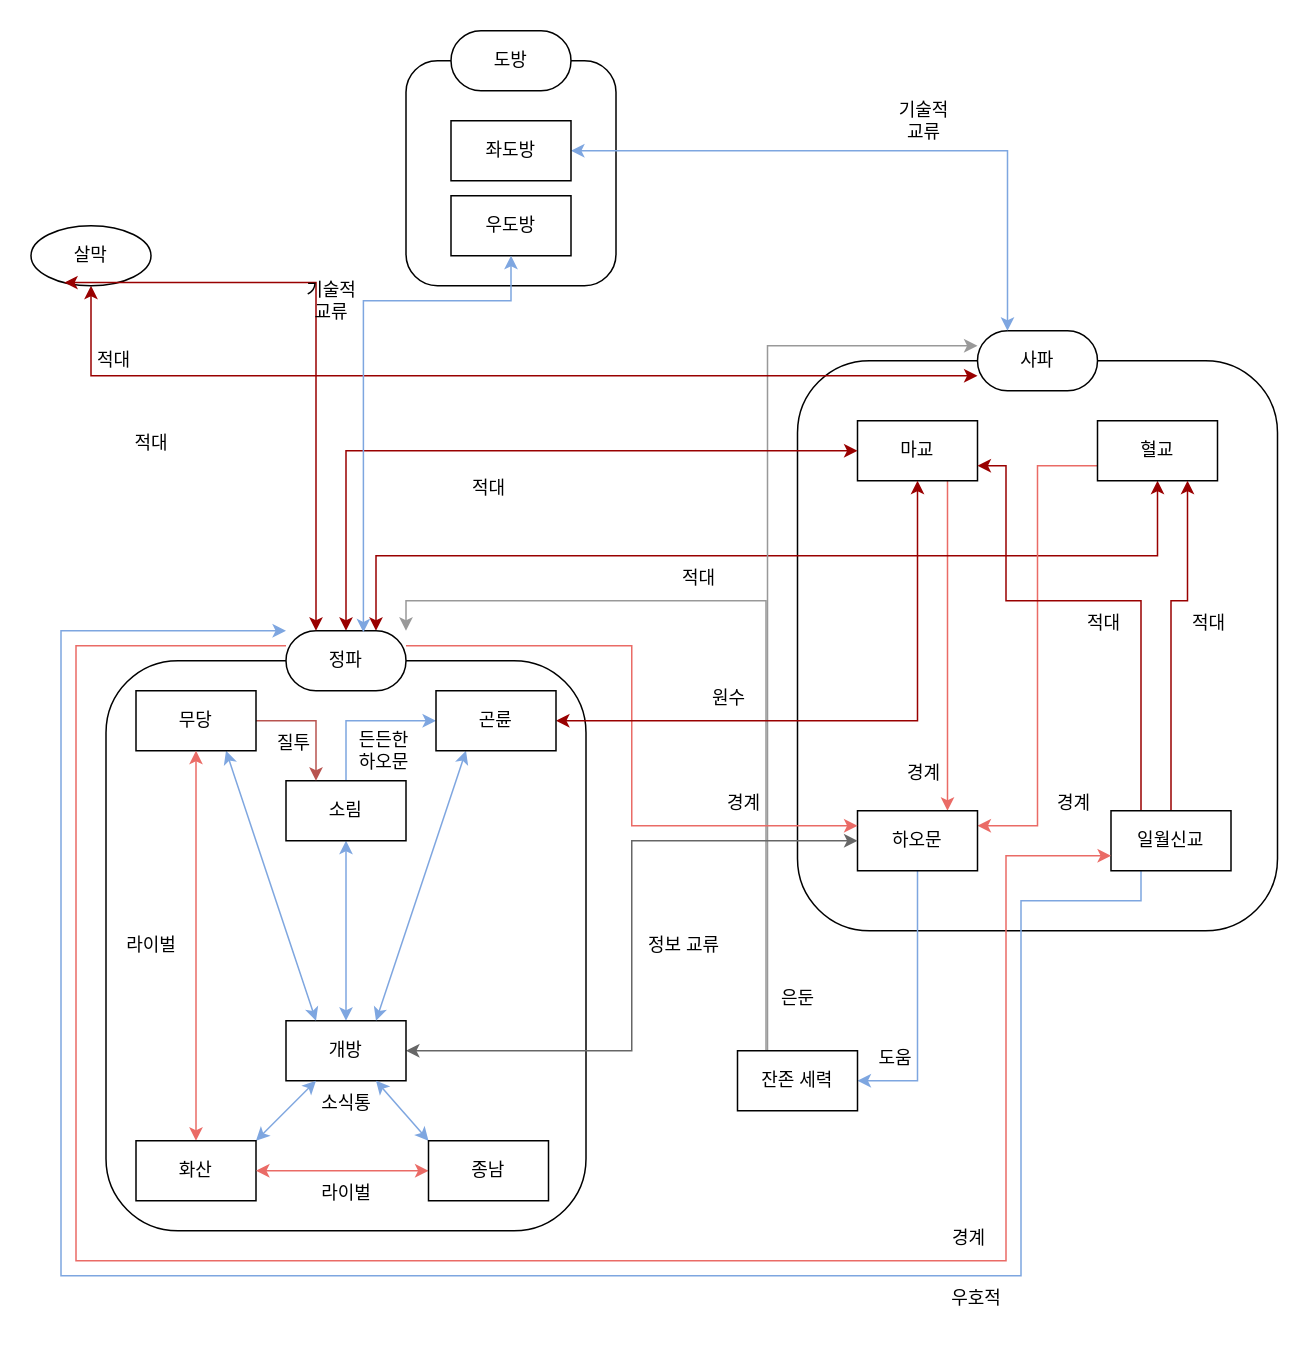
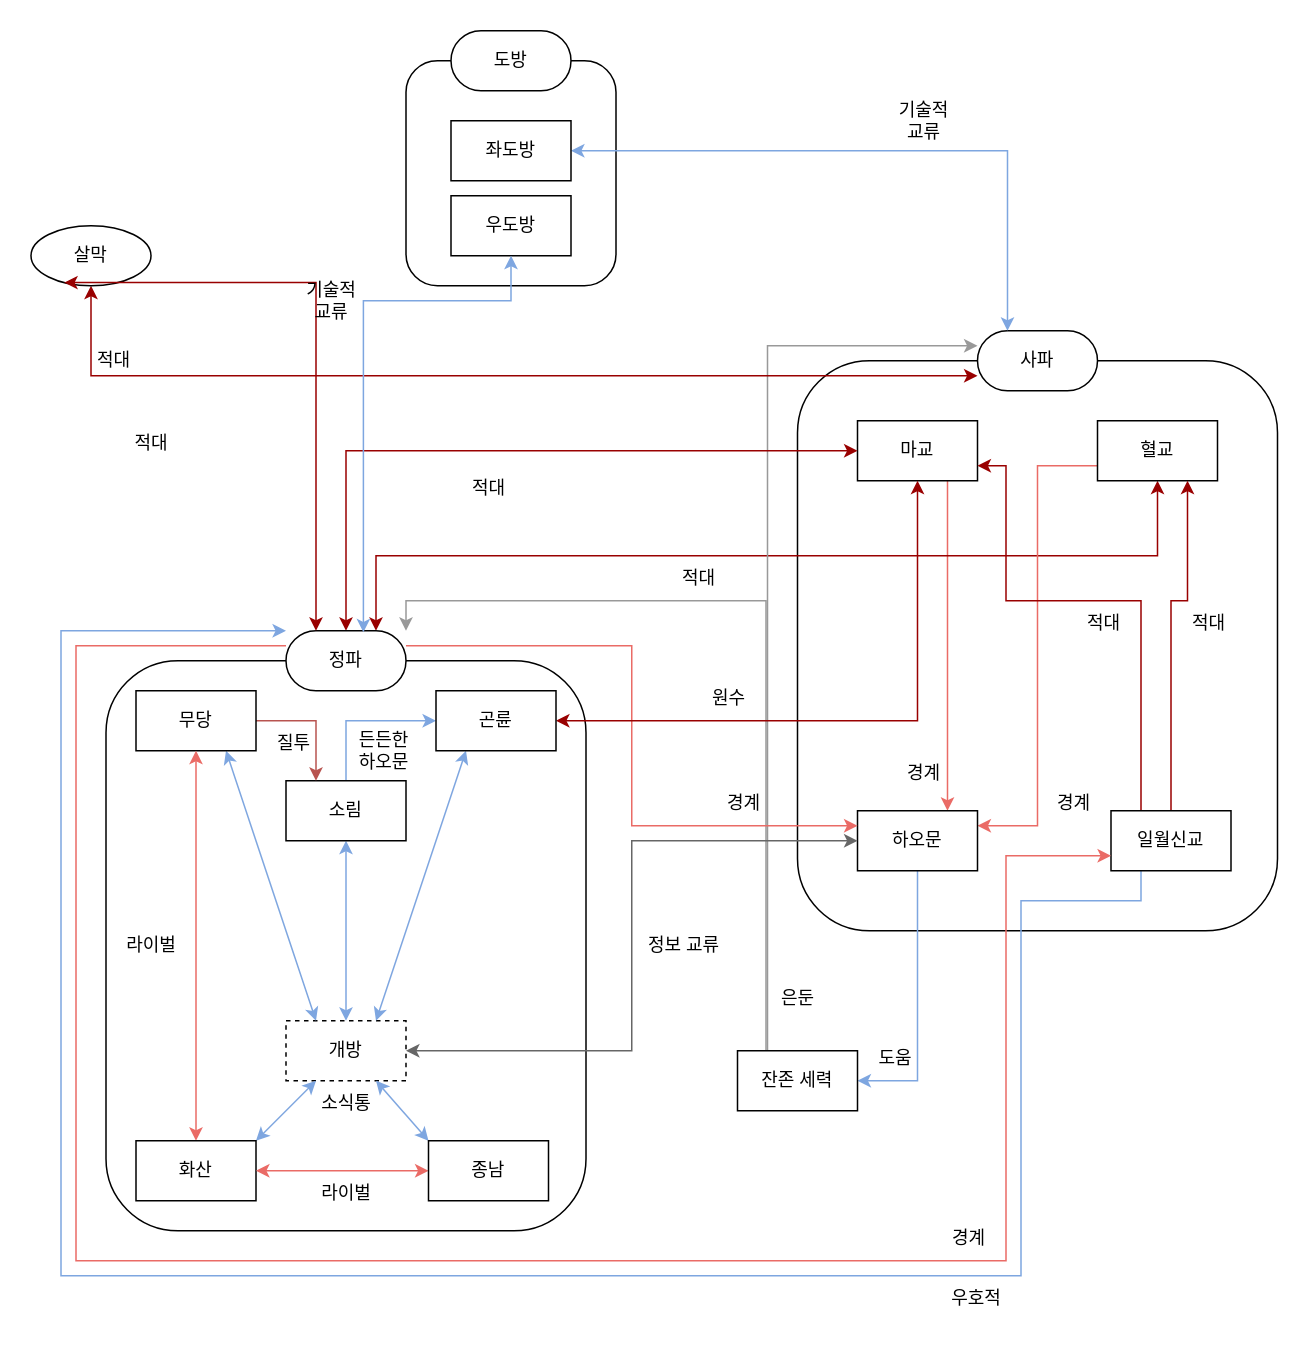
- <mxCell id="35" value="개방" style="whiteSpace=wrap;html=1;" parent="1" vertex="1"><mxGeometry x="190" y="680" width="80" height="40" as="geometry" /></mxCell>
+ <mxCell id="35" value="개방" style="whiteSpace=wrap;html=1;dashed=1;" parent="1" vertex="1"><mxGeometry x="190" y="680" width="80" height="40" as="geometry" /></mxCell>
